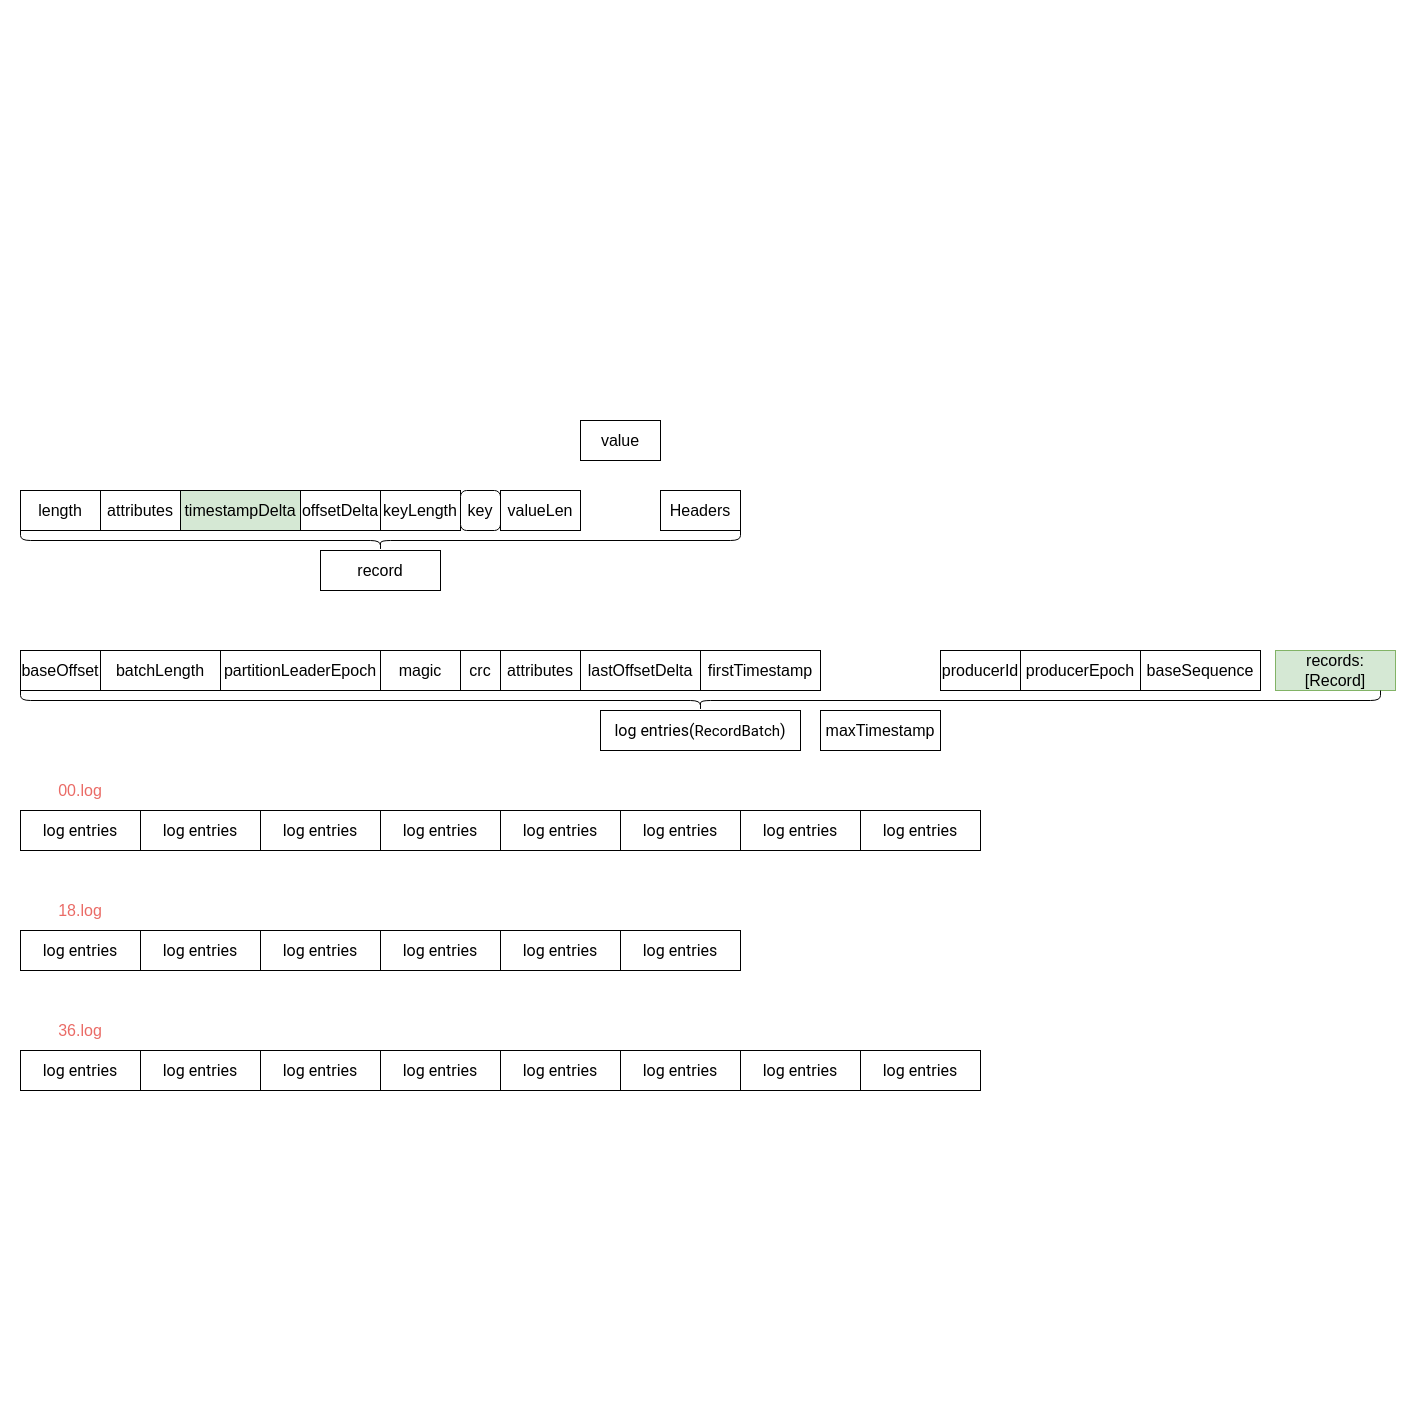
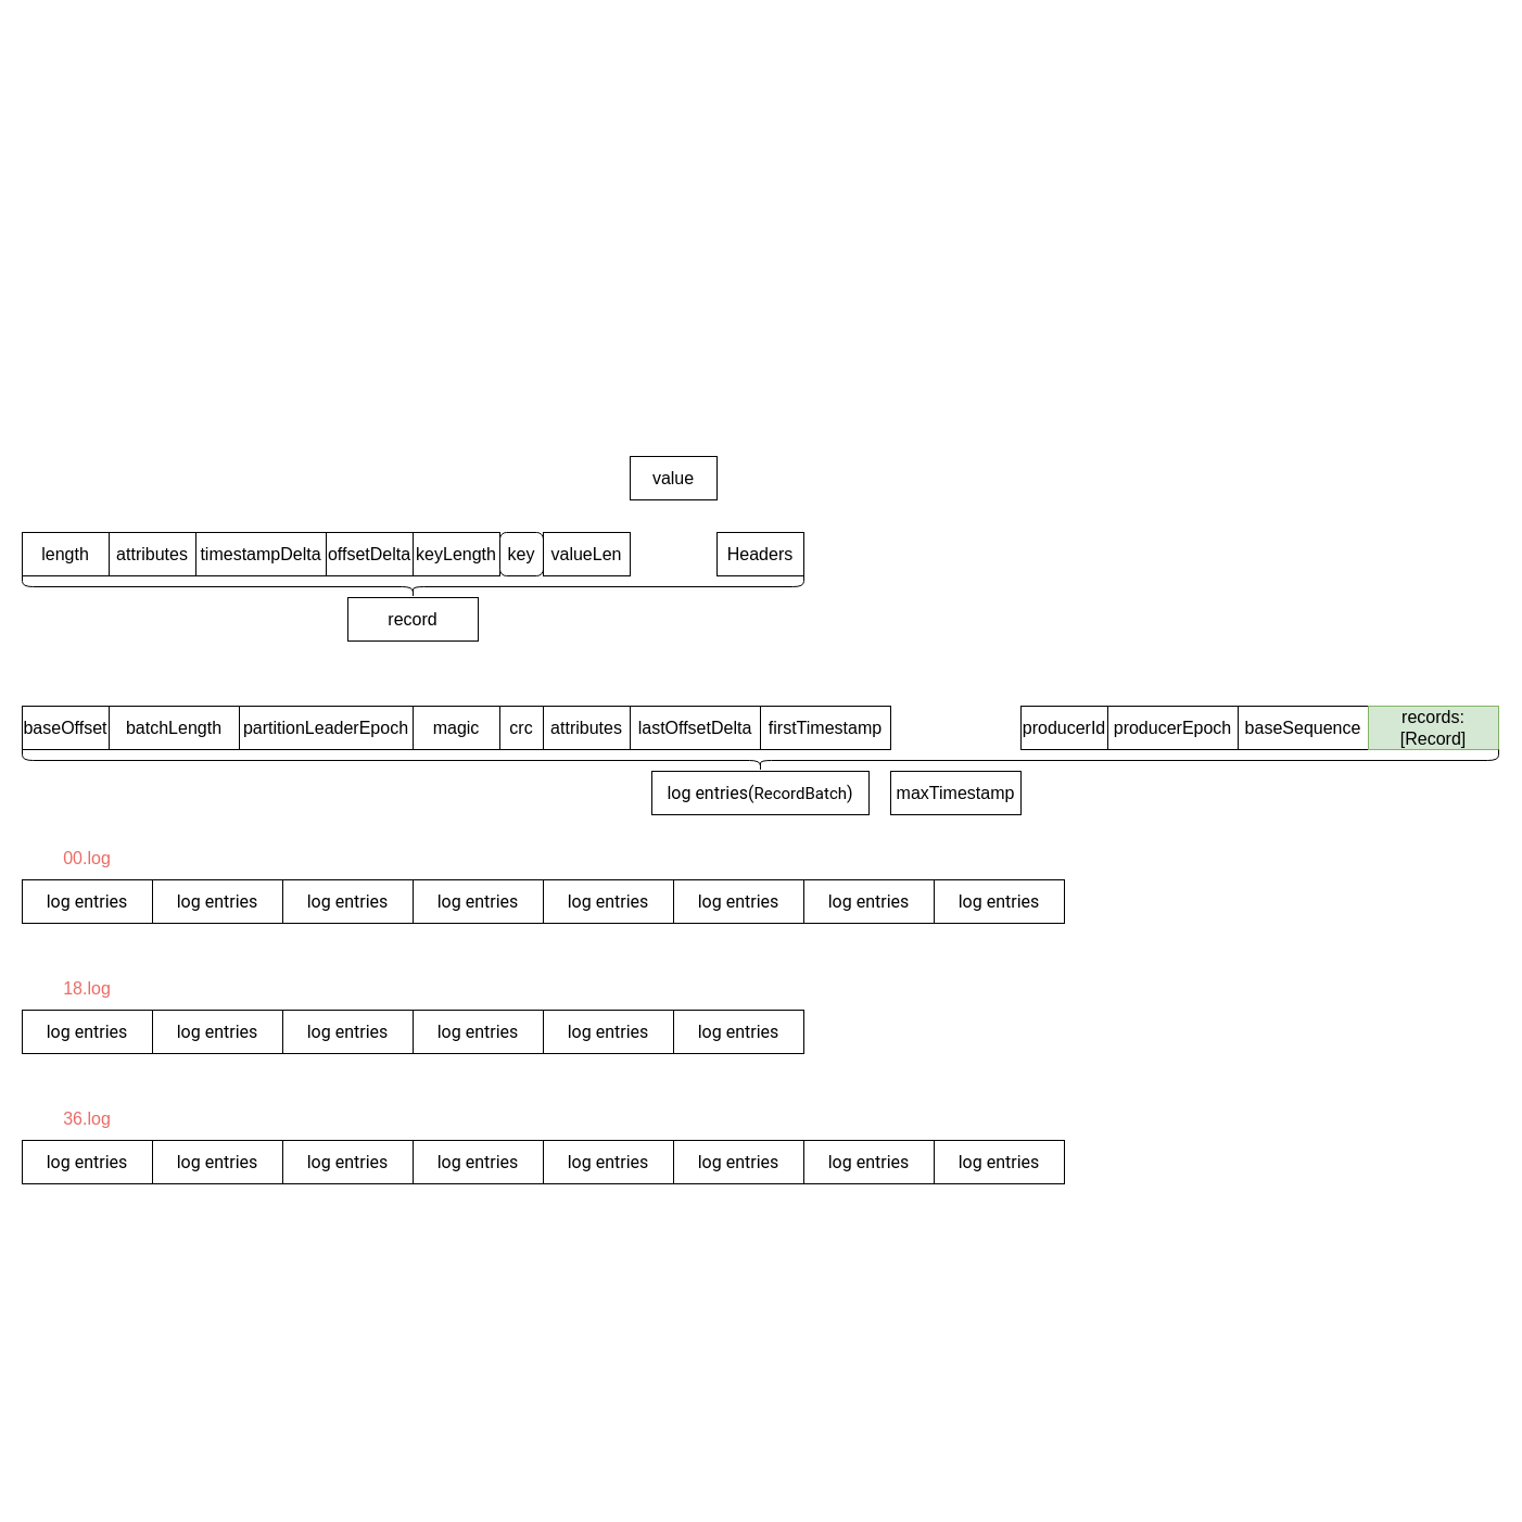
- <mxCell id="4" value="&lt;font style=&quot;font-size: 16px&quot;&gt;timestampDelta&lt;/font&gt;" style="rounded=0;whiteSpace=wrap;html=1;fillColor=#d5e8d4;" parent="1" vertex="1"><mxGeometry x="180" y="490" width="120" height="40" as="geometry" /></mxCell>
+ <mxCell id="4" value="&lt;font style=&quot;font-size: 16px&quot;&gt;timestampDelta&lt;/font&gt;" style="rounded=0;whiteSpace=wrap;html=1;" parent="1" vertex="1"><mxGeometry x="180" y="490" width="120" height="40" as="geometry" /></mxCell>
- <mxCell id="25" value="&lt;font style=&quot;font-size: 16px&quot;&gt;records: [Record]&lt;/font&gt;" style="rounded=0;whiteSpace=wrap;html=1;fillColor=#d5e8d4;strokeColor=#82b366;" parent="1" vertex="1"><mxGeometry x="1275" y="650" width="120" height="40" as="geometry" /></mxCell>
+ <mxCell id="25" value="&lt;font style=&quot;font-size: 16px&quot;&gt;records: [Record]&lt;/font&gt;" style="rounded=0;whiteSpace=wrap;html=1;fillColor=#d5e8d4;strokeColor=#82b366;" parent="1" vertex="1"><mxGeometry x="1260" y="650" width="120" height="40" as="geometry" /></mxCell>
